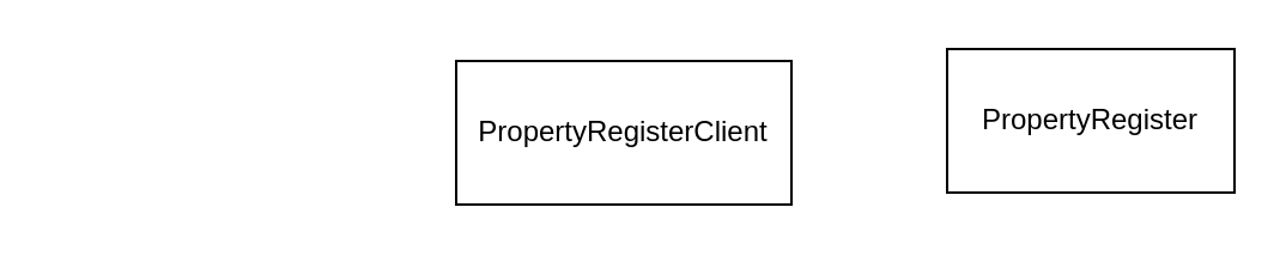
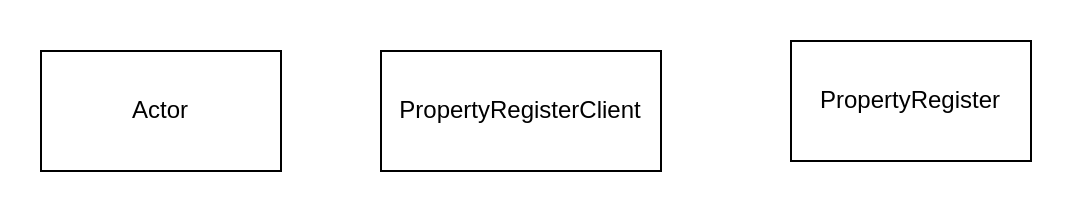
+ <mxCell id="2" value="Actor" style="rounded=0;whiteSpace=wrap;html=1;" vertex="1" parent="1"><mxGeometry x="20" y="25" width="120" height="60" as="geometry" /></mxCell>
